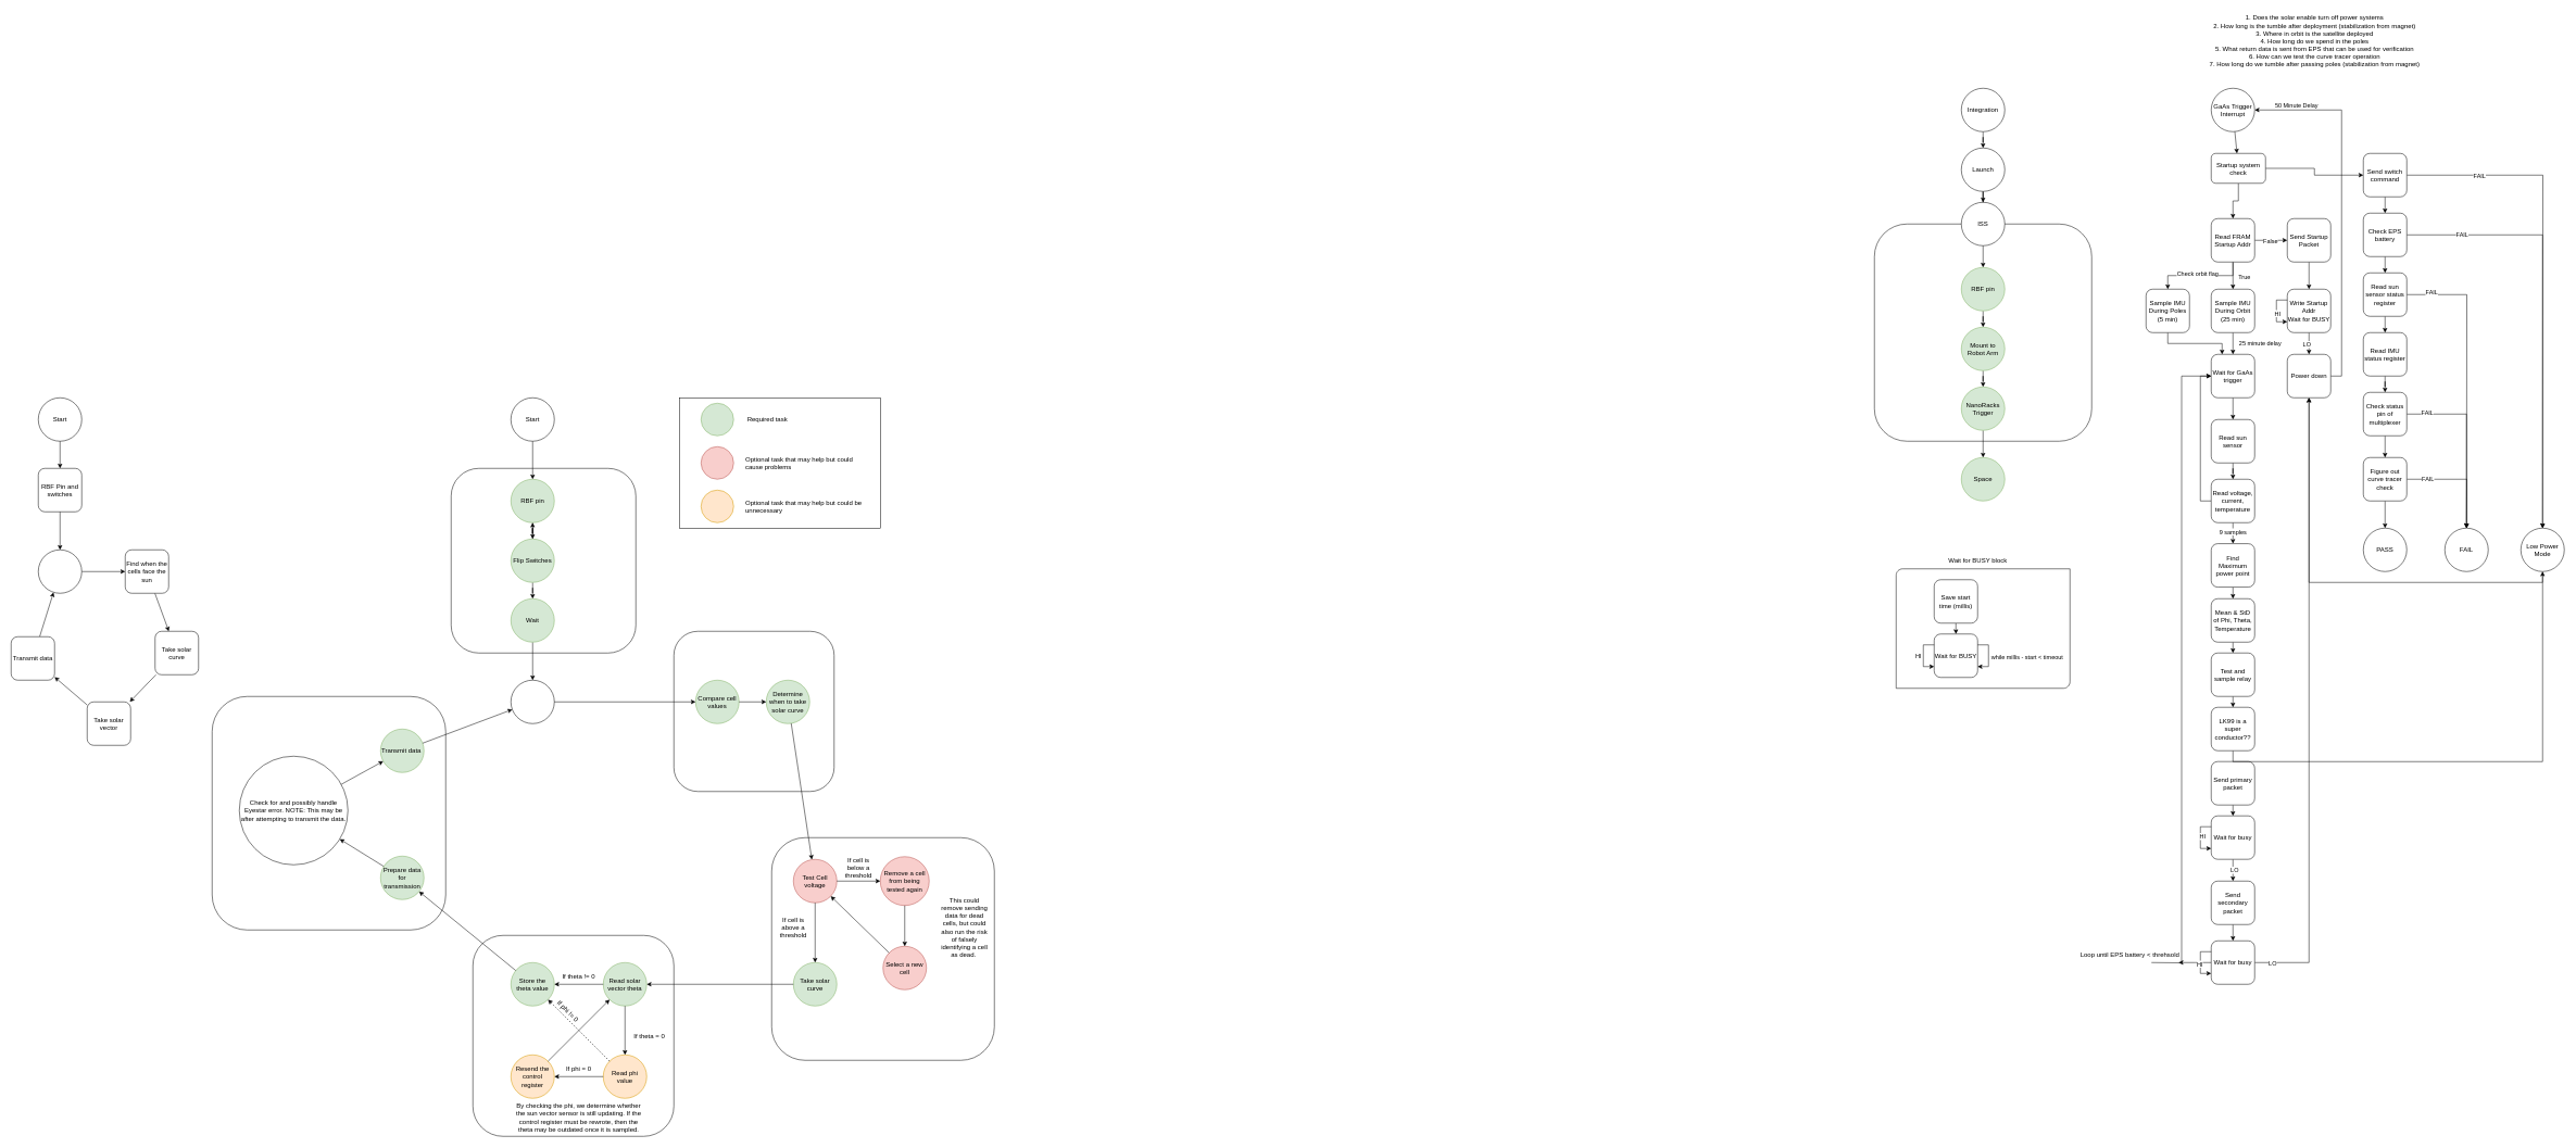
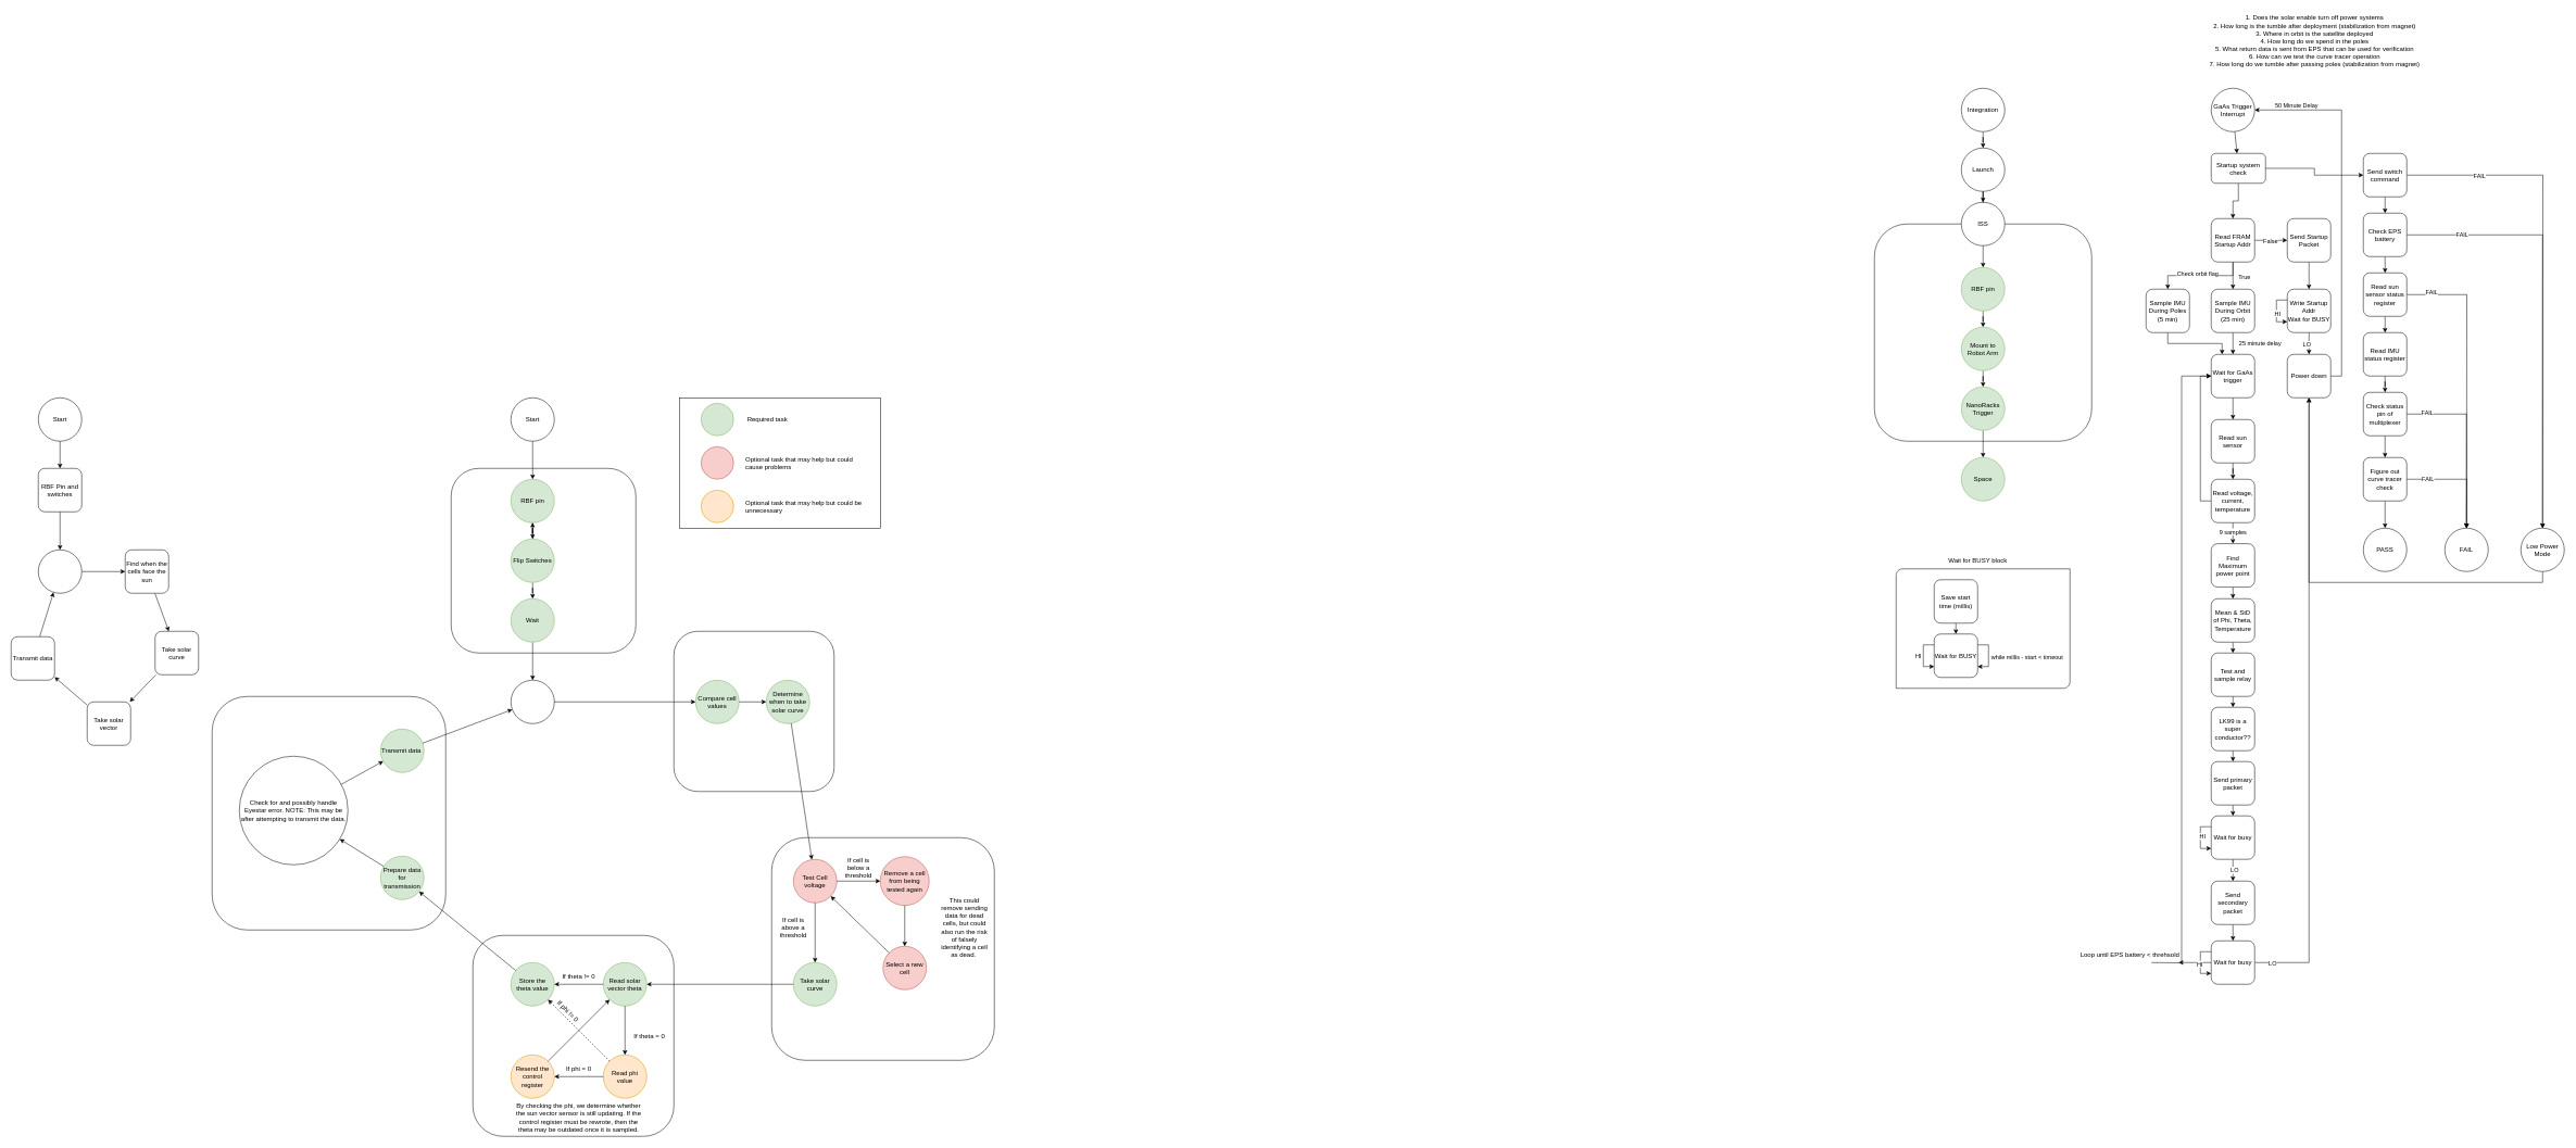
- <mxCell id="143" style="edgeStyle=orthogonalEdgeStyle;rounded=0;orthogonalLoop=1;jettySize=auto;html=1;exitX=0.5;exitY=1;exitDx=0;exitDy=0;" parent="1" source="144" target="169" edge="1"><mxGeometry relative="1" as="geometry" /></mxCell>
+ <mxCell id="143" style="edgeStyle=orthogonalEdgeStyle;rounded=0;orthogonalLoop=1;jettySize=auto;html=1;exitX=0.5;exitY=1;exitDx=0;exitDy=0;entryX=0.5;entryY=0;entryDx=0;entryDy=0;" parent="1" source="144" target="128" edge="1"><mxGeometry relative="1" as="geometry" /></mxCell>
